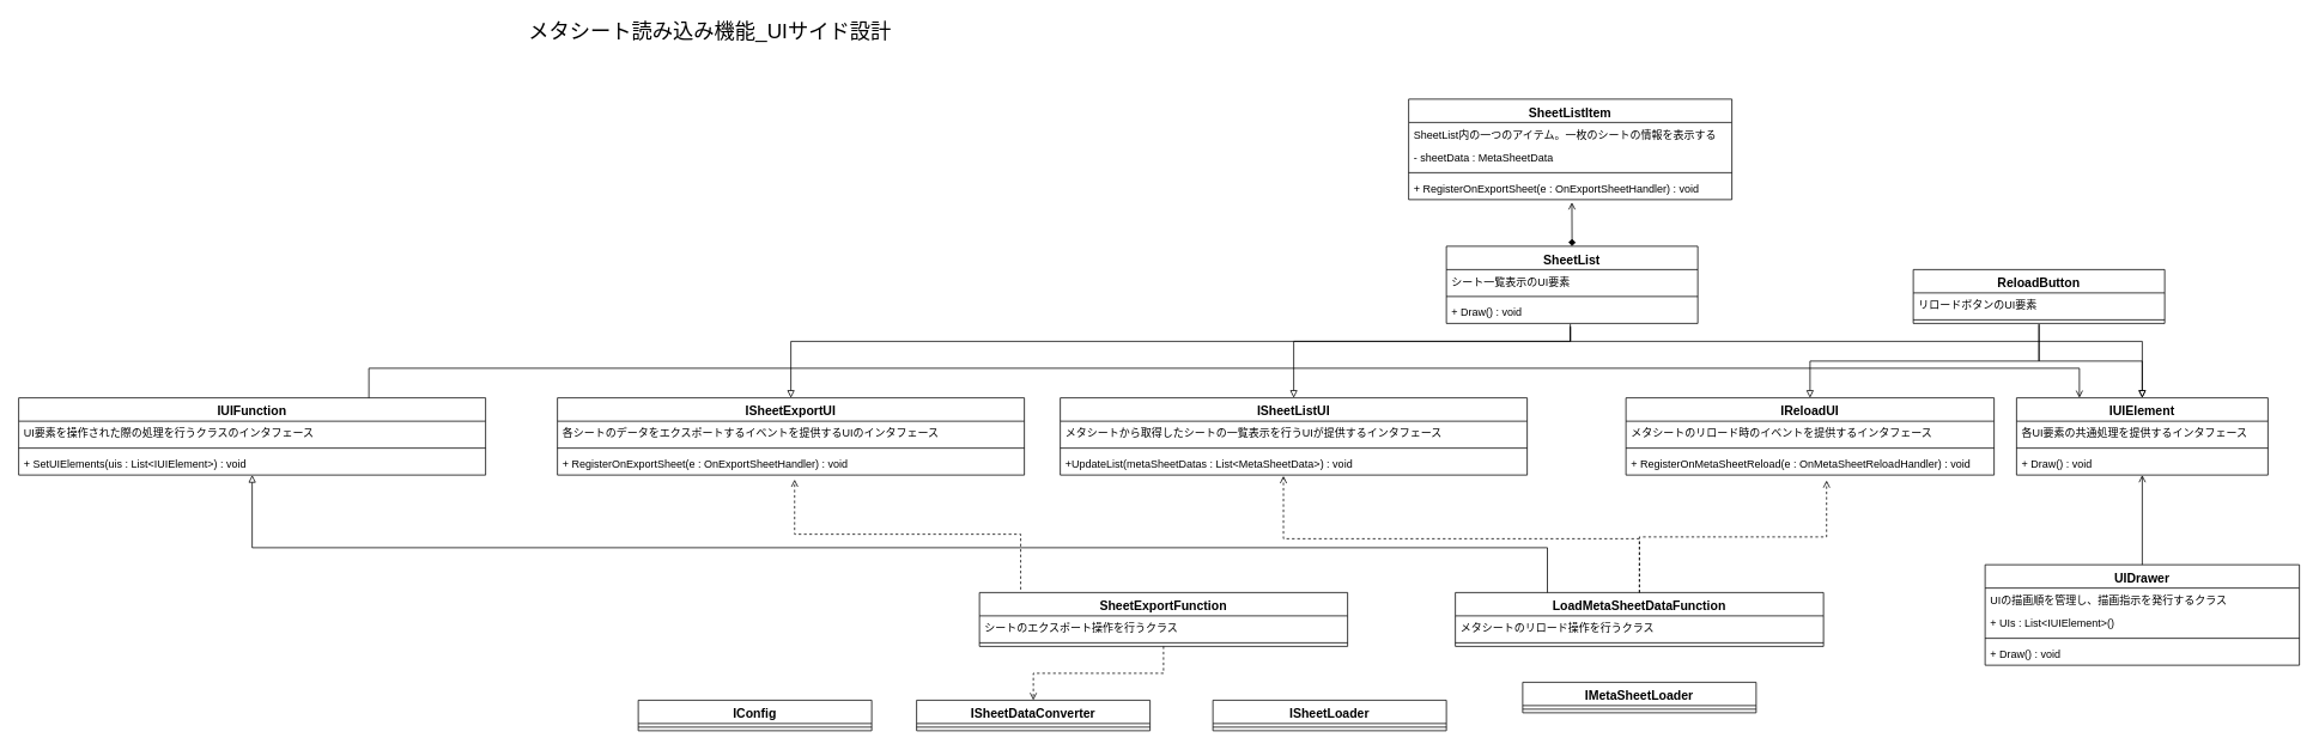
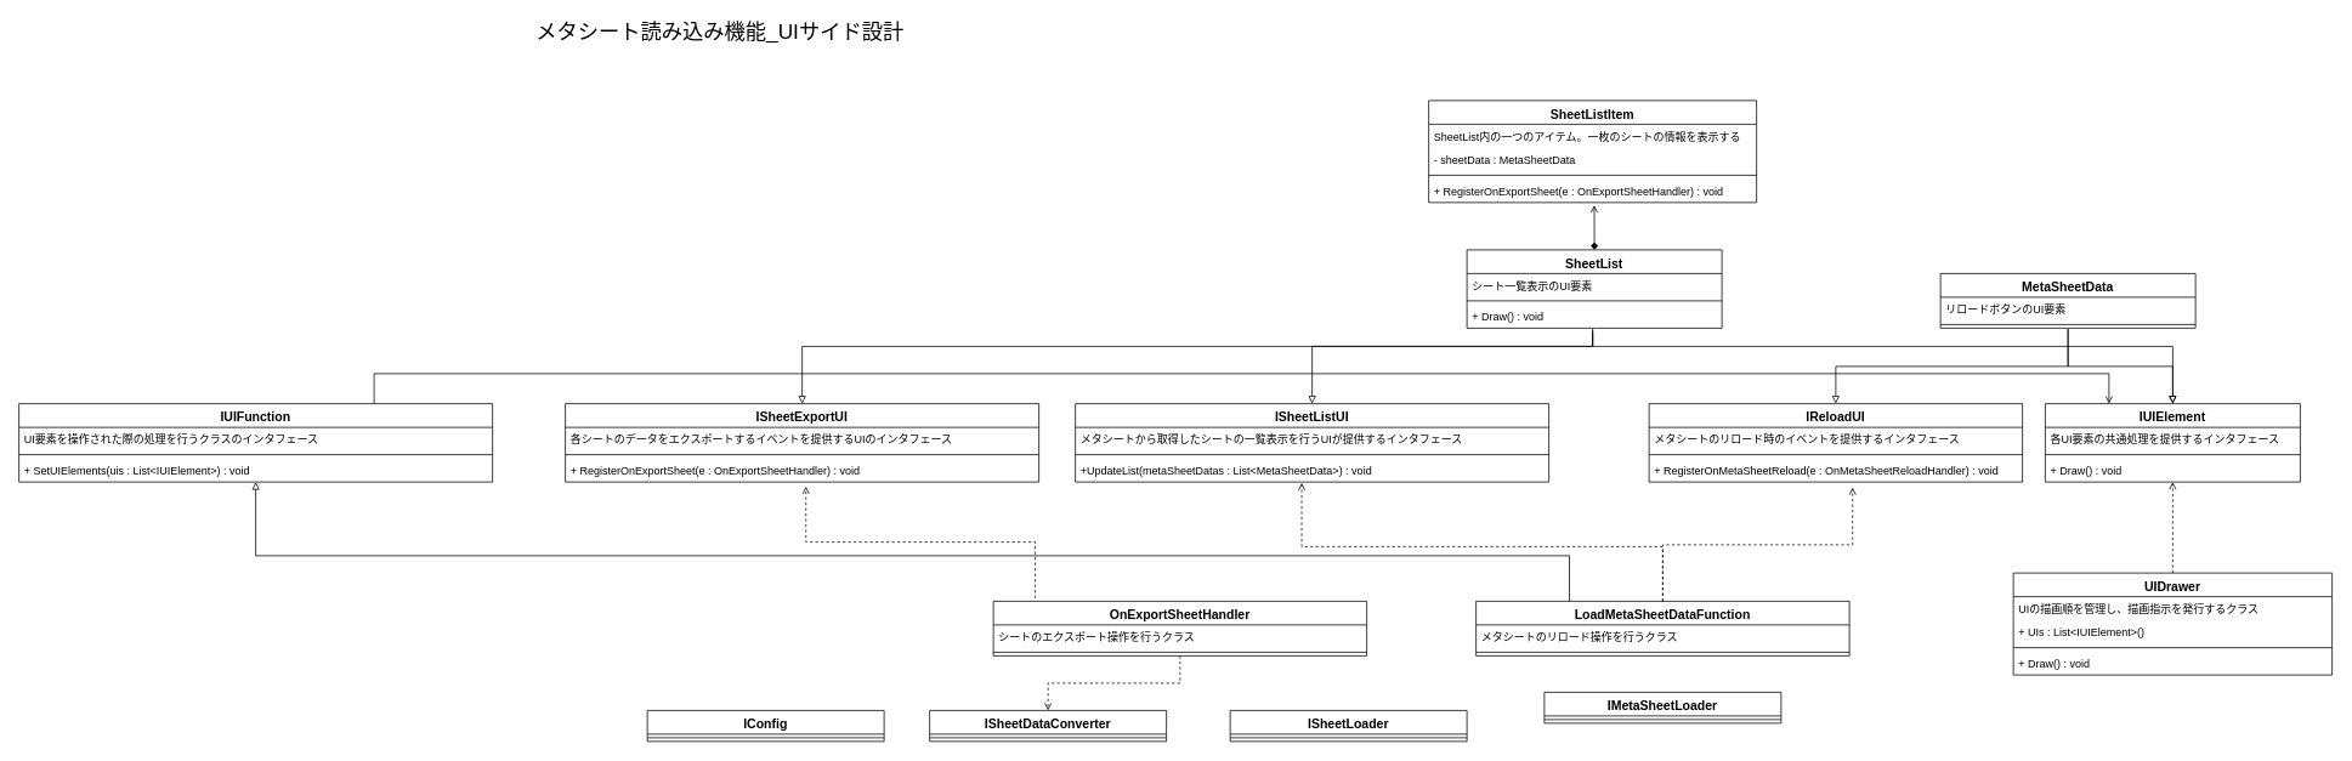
- <mxCell id="13" value="ReloadButton" style="swimlane;fontStyle=1;align=center;verticalAlign=top;childLayout=stackLayout;horizontal=1;startSize=26;horizontalStack=0;resizeParent=1;resizeParentMax=0;resizeLast=0;collapsible=1;marginBottom=0;fontSize=14;" parent="1" vertex="1"><mxGeometry x="2130" y="300" width="280" height="60" as="geometry" /></mxCell>
+ <mxCell id="13" value="MetaSheetData" style="swimlane;fontStyle=1;align=center;verticalAlign=top;childLayout=stackLayout;horizontal=1;startSize=26;horizontalStack=0;resizeParent=1;resizeParentMax=0;resizeLast=0;collapsible=1;marginBottom=0;fontSize=14;" parent="1" vertex="1"><mxGeometry x="2130" y="300" width="280" height="60" as="geometry" /></mxCell>
- <mxCell id="12" value="" style="endArrow=open;html=1;rounded=0;fontSize=23;exitX=0.5;exitY=0;exitDx=0;exitDy=0;dashed=0;endFill=0;" parent="1" source="2" target="8" edge="1"><mxGeometry width="50" height="50" relative="1" as="geometry"><mxPoint x="2305" y="593" as="sourcePoint" /><mxPoint x="2385" y="553" as="targetPoint" /></mxGeometry></mxCell>
+ <mxCell id="12" value="" style="endArrow=open;html=1;rounded=0;fontSize=23;exitX=0.5;exitY=0;exitDx=0;exitDy=0;dashed=1;endFill=0;" parent="1" source="2" target="8" edge="1"><mxGeometry width="50" height="50" relative="1" as="geometry"><mxPoint x="2305" y="593" as="sourcePoint" /><mxPoint x="2385" y="553" as="targetPoint" /></mxGeometry></mxCell>
- <mxCell id="37" value="SheetExportFunction" style="swimlane;fontStyle=1;align=center;verticalAlign=top;childLayout=stackLayout;horizontal=1;startSize=26;horizontalStack=0;resizeParent=1;resizeParentMax=0;resizeLast=0;collapsible=1;marginBottom=0;fontSize=14;" parent="1" vertex="1"><mxGeometry x="1090" y="660" width="410" height="60" as="geometry" /></mxCell>
+ <mxCell id="37" value="OnExportSheetHandler" style="swimlane;fontStyle=1;align=center;verticalAlign=top;childLayout=stackLayout;horizontal=1;startSize=26;horizontalStack=0;resizeParent=1;resizeParentMax=0;resizeLast=0;collapsible=1;marginBottom=0;fontSize=14;" parent="1" vertex="1"><mxGeometry x="1090" y="660" width="410" height="60" as="geometry" /></mxCell>
